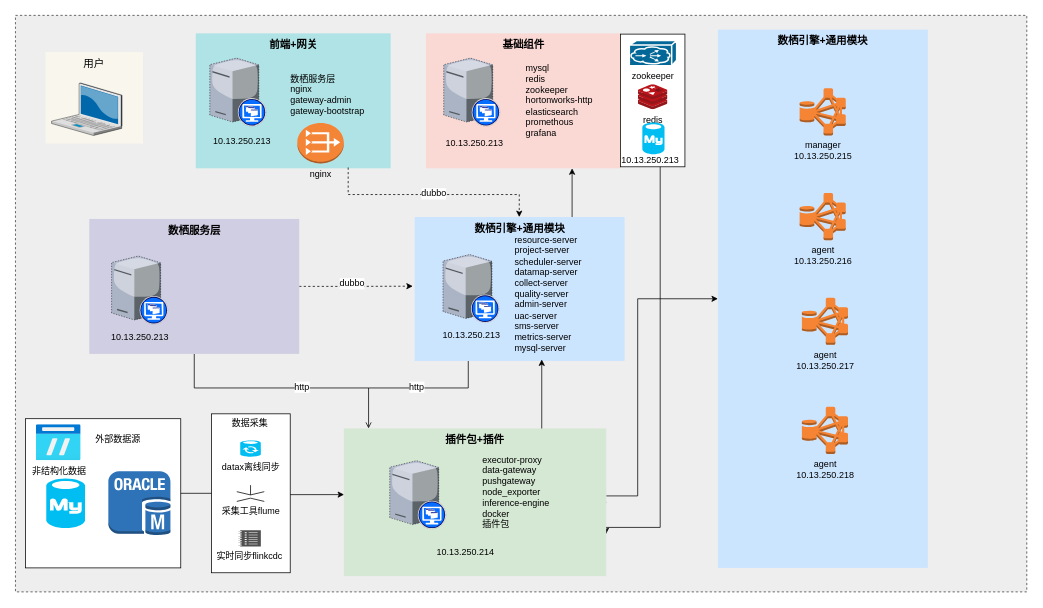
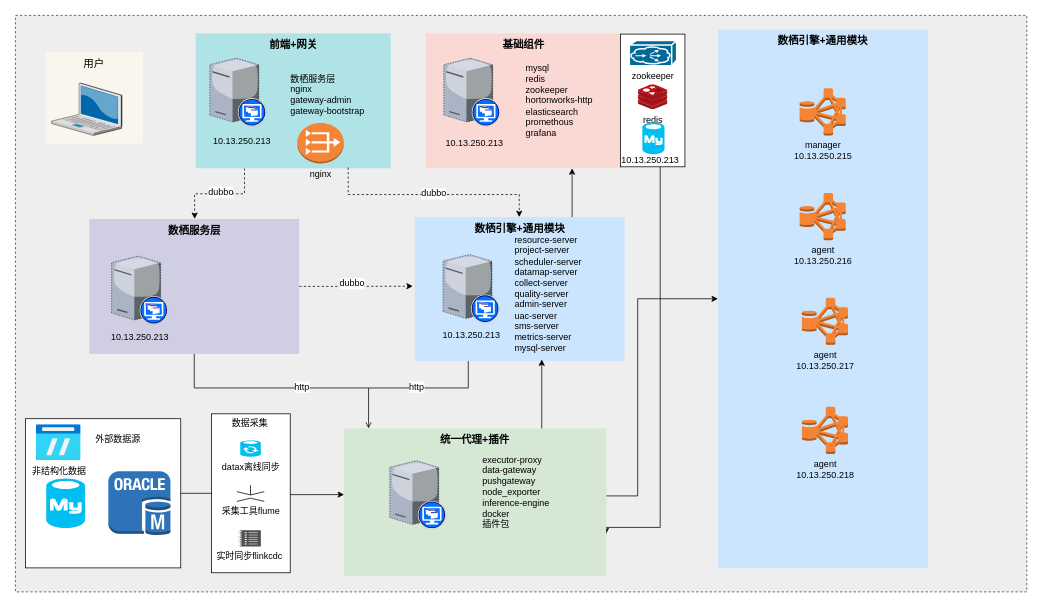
+ <mxCell id="9" style="edgeStyle=orthogonalEdgeStyle;rounded=0;orthogonalLoop=1;jettySize=auto;html=1;dashed=1;exitX=0.25;exitY=1;exitDx=0;exitDy=0;" parent="1" source="11" target="7" edge="1"><mxGeometry relative="1" as="geometry"><mxPoint x="310" y="219" as="sourcePoint" /><Array as="points"><mxPoint x="326" y="258" /><mxPoint x="259" y="258" /></Array></mxGeometry></mxCell>
+ <mxCell id="10" value="dubbo" style="text;html=1;resizable=0;points=[];align=center;verticalAlign=middle;labelBackgroundColor=#ffffff;" parent="9" vertex="1" connectable="0"><mxGeometry x="-0.005" y="-2" relative="1" as="geometry"><mxPoint x="1" y="-1" as="offset" /></mxGeometry></mxCell>
- <mxCell id="63" value="&lt;b&gt;插件包+插件&lt;/b&gt;" style="whiteSpace=wrap;html=1;fillColor=#d5e8d4;fontSize=14;strokeColor=none;verticalAlign=top;dashed=1;" parent="62" vertex="1"><mxGeometry width="350" height="197" as="geometry" /></mxCell>
+ <mxCell id="63" value="&lt;b&gt;统一代理+插件&lt;/b&gt;" style="whiteSpace=wrap;html=1;fillColor=#d5e8d4;fontSize=14;strokeColor=none;verticalAlign=top;dashed=1;" parent="62" vertex="1"><mxGeometry width="350" height="197" as="geometry" /></mxCell>
- <mxCell id="66" value="10.13.250.214" style="text;html=1;resizable=0;points=[];autosize=1;align=left;verticalAlign=top;spacingTop=-4;" parent="62" vertex="1"><mxGeometry x="122" y="155" width="95" height="20" as="geometry" /></mxCell>
